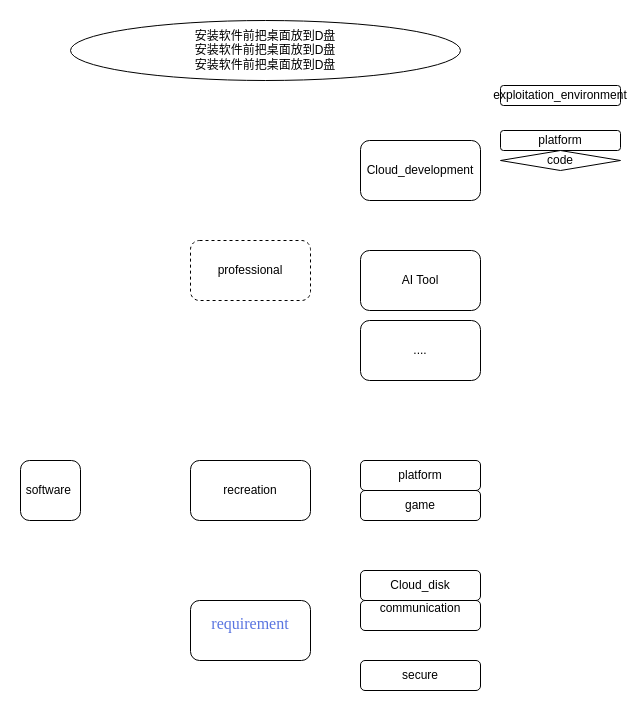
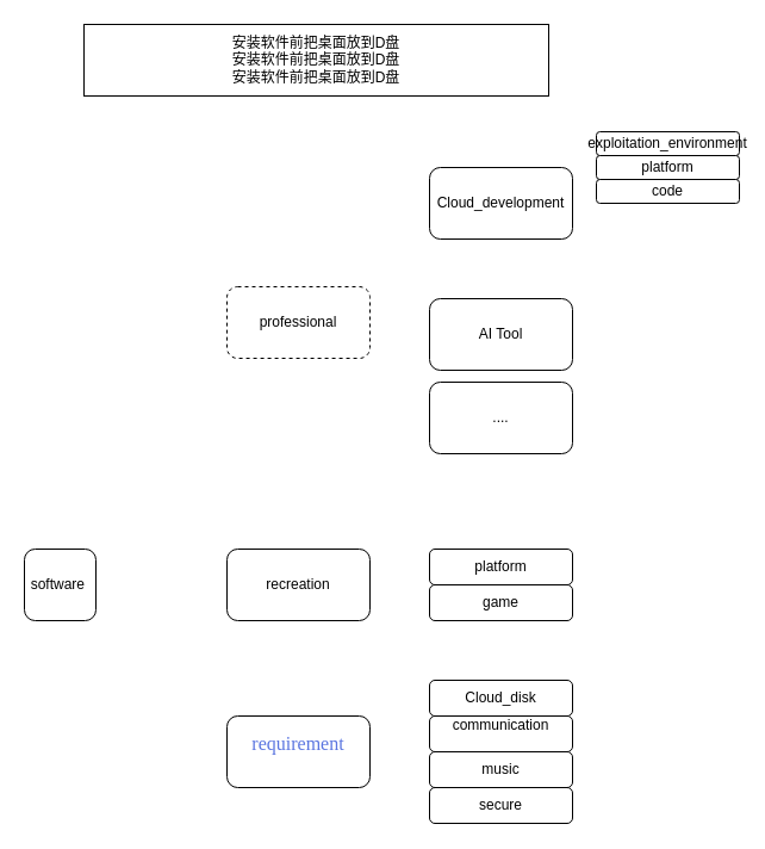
- <mxCell id="12" value="安装软件前把桌面放到D盘&lt;div&gt;安装软件前把桌面放到D盘&lt;br&gt;&lt;/div&gt;&lt;div&gt;安装软件前把桌面放到D盘&lt;/div&gt;" style="ellipse;whiteSpace=wrap;html=1;" parent="1" vertex="1"><mxGeometry x="70" y="20" width="390" height="60" as="geometry" /></mxCell>
+ <mxCell id="12" value="安装软件前把桌面放到D盘&lt;div&gt;安装软件前把桌面放到D盘&lt;br&gt;&lt;/div&gt;&lt;div&gt;安装软件前把桌面放到D盘&lt;/div&gt;" style="rounded=0;whiteSpace=wrap;html=1;" parent="1" vertex="1"><mxGeometry x="70" y="20" width="390" height="60" as="geometry" /></mxCell>
- <mxCell id="10" value="exploitation_environment" style="rounded=1;whiteSpace=wrap;html=1;" parent="1" vertex="1"><mxGeometry x="500" y="85" width="120" height="20" as="geometry" /></mxCell>
+ <mxCell id="10" value="exploitation_environment" style="rounded=1;whiteSpace=wrap;html=1;" parent="1" vertex="1"><mxGeometry x="500" y="110" width="120" height="20" as="geometry" /></mxCell>
- <mxCell id="9" value="code" style="rhombus;whiteSpace=wrap;html=1;" parent="1" vertex="1"><mxGeometry x="500" y="150" width="120" height="20" as="geometry" /></mxCell>
+ <mxCell id="9" value="code" style="rounded=1;whiteSpace=wrap;html=1;" parent="1" vertex="1"><mxGeometry x="500" y="150" width="120" height="20" as="geometry" /></mxCell>
+ <mxCell id="17" value="music" style="rounded=1;whiteSpace=wrap;html=1;" vertex="1" parent="1"><mxGeometry x="360" y="630" width="120" height="30" as="geometry" /></mxCell>
